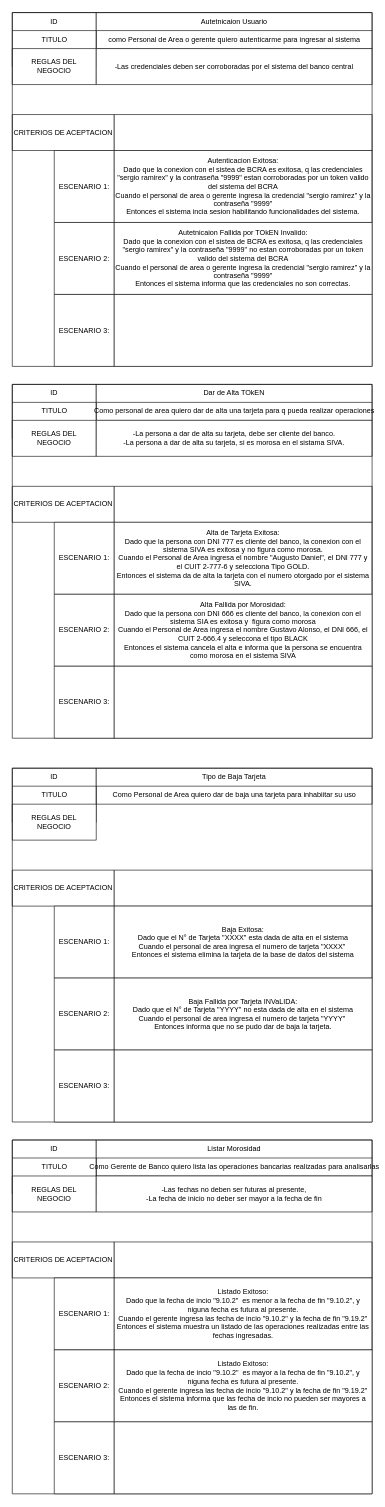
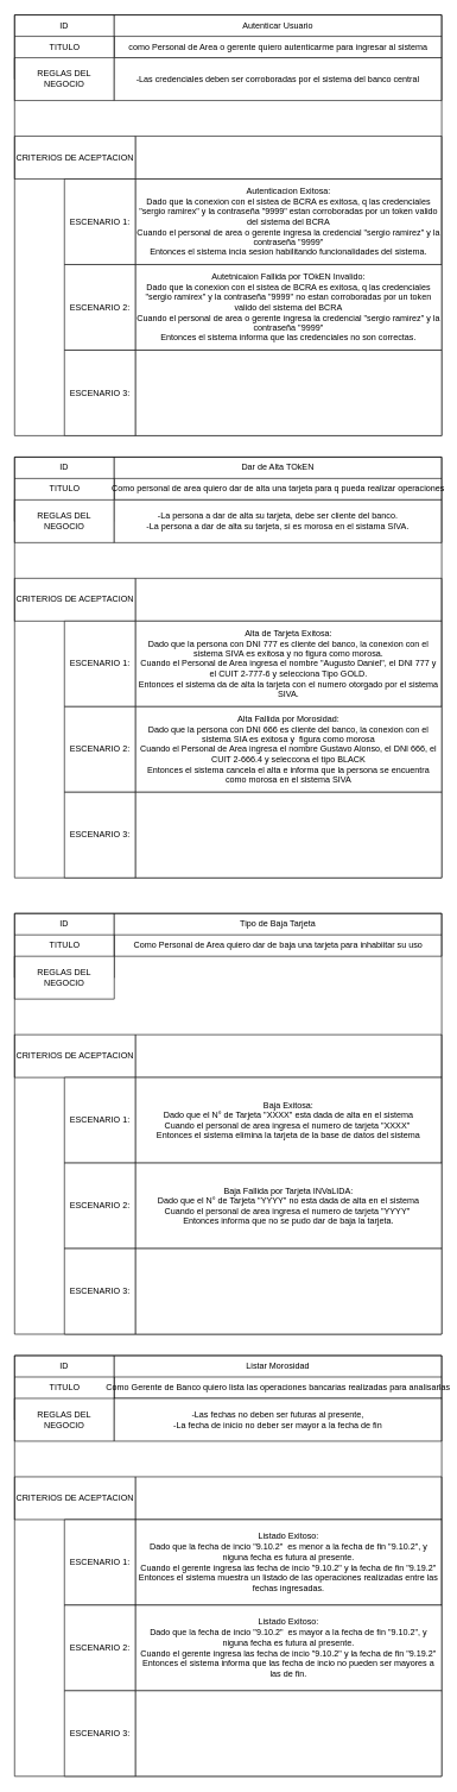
- <mxCell id="5" value="Autetnicaion Usuario" style="swimlane;fontStyle=0;childLayout=stackLayout;horizontal=1;startSize=30;horizontalStack=0;resizeParent=1;resizeParentMax=0;resizeLast=0;collapsible=1;marginBottom=0;whiteSpace=wrap;html=1;" vertex="1" parent="1"><mxGeometry x="160" y="20" width="460" height="60" as="geometry" /></mxCell>
+ <mxCell id="5" value="Autenticar Usuario" style="swimlane;fontStyle=0;childLayout=stackLayout;horizontal=1;startSize=30;horizontalStack=0;resizeParent=1;resizeParentMax=0;resizeLast=0;collapsible=1;marginBottom=0;whiteSpace=wrap;html=1;" vertex="1" parent="1"><mxGeometry x="160" y="20" width="460" height="60" as="geometry" /></mxCell>
